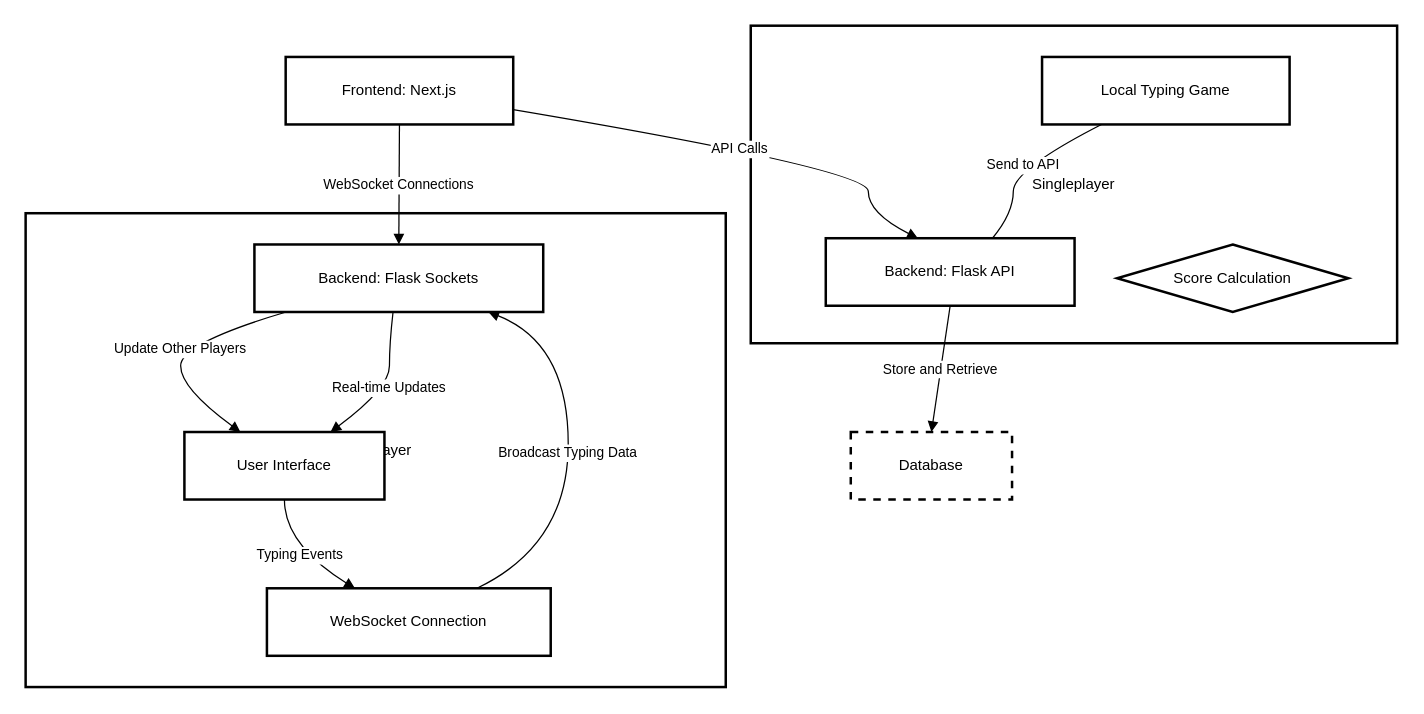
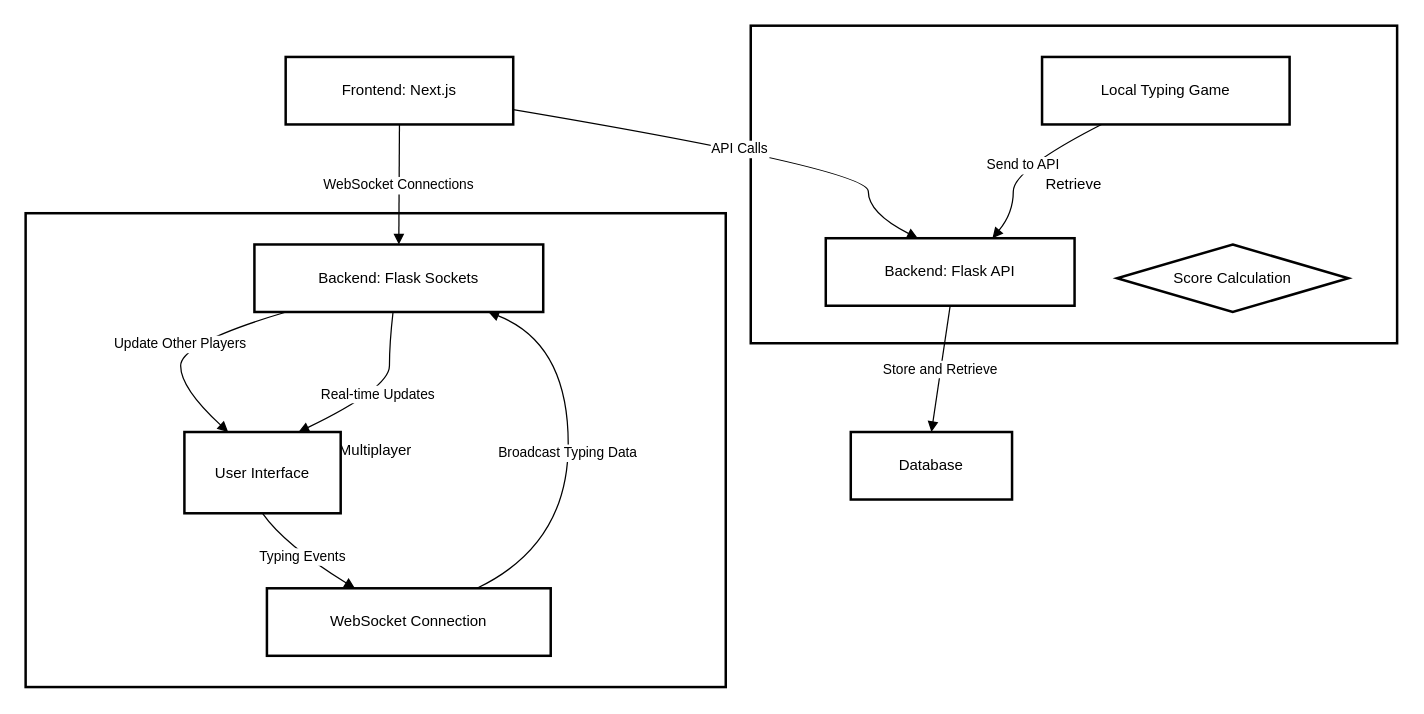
- <mxCell id="2" value="Singleplayer" style="whiteSpace=wrap;strokeWidth=2;" vertex="1" parent="1"><mxGeometry x="600" y="20" width="517" height="254" as="geometry" /></mxCell>
+ <mxCell id="2" value="Retrieve" style="whiteSpace=wrap;strokeWidth=2;" vertex="1" parent="1"><mxGeometry x="600" y="20" width="517" height="254" as="geometry" /></mxCell>
- <mxCell id="17" value="Send to API" style="curved=1;startArrow=none;endArrow=none;exitX=0.24;exitY=1;entryX=0.67;entryY=0;" edge="1" parent="1" source="9" target="5"><mxGeometry relative="1" as="geometry"><Array as="points"><mxPoint x="810" y="135" /><mxPoint x="810" y="170" /></Array></mxGeometry></mxCell>
+ <mxCell id="17" value="Send to API" style="curved=1;startArrow=none;endArrow=block;exitX=0.24;exitY=1;entryX=0.67;entryY=0;" edge="1" parent="1" source="9" target="5"><mxGeometry relative="1" as="geometry"><Array as="points"><mxPoint x="810" y="135" /><mxPoint x="810" y="170" /></Array></mxGeometry></mxCell>
- <mxCell id="7" value="User Interface" style="whiteSpace=wrap;strokeWidth=2;" vertex="1" parent="1"><mxGeometry x="147" y="345" width="160" height="54" as="geometry" /></mxCell>
+ <mxCell id="7" value="User Interface" style="whiteSpace=wrap;strokeWidth=2;" vertex="1" parent="1"><mxGeometry x="147" y="345" width="125" height="65" as="geometry" /></mxCell>
- <mxCell id="11" value="Database" style="whiteSpace=wrap;strokeWidth=2;dashed=1;" vertex="1" parent="1"><mxGeometry x="680" y="345" width="129" height="54" as="geometry" /></mxCell>
+ <mxCell id="11" value="Database" style="whiteSpace=wrap;strokeWidth=2;" vertex="1" parent="1"><mxGeometry x="680" y="345" width="129" height="54" as="geometry" /></mxCell>
